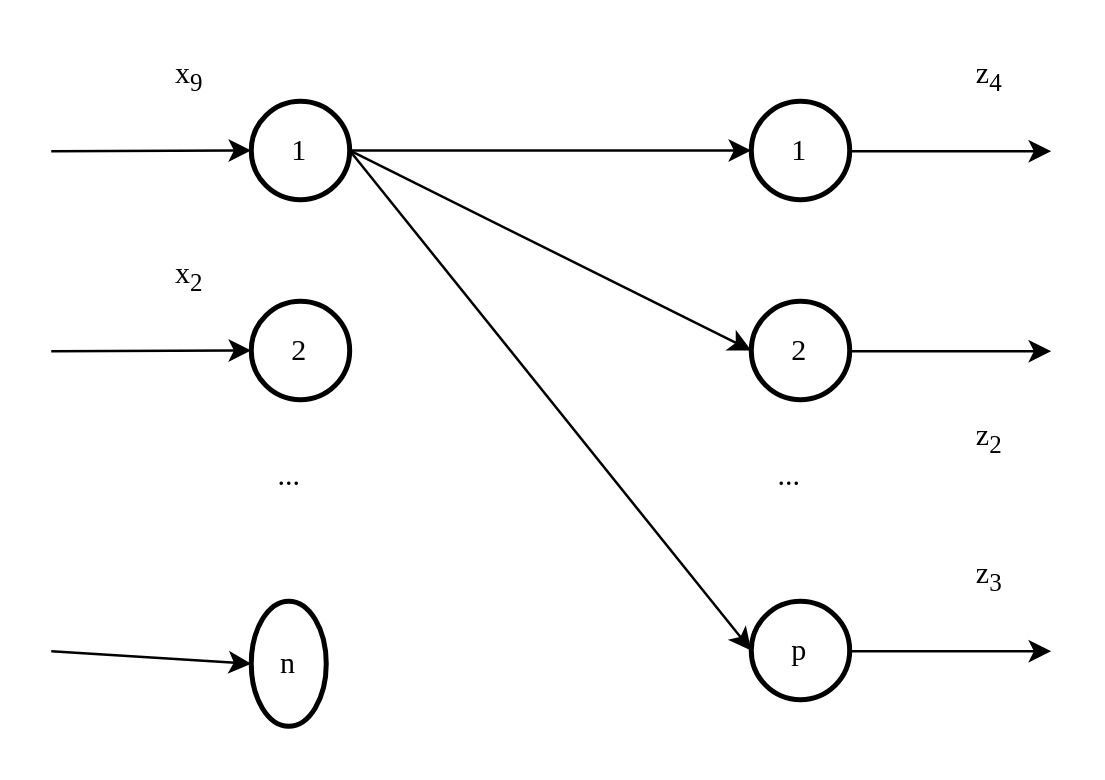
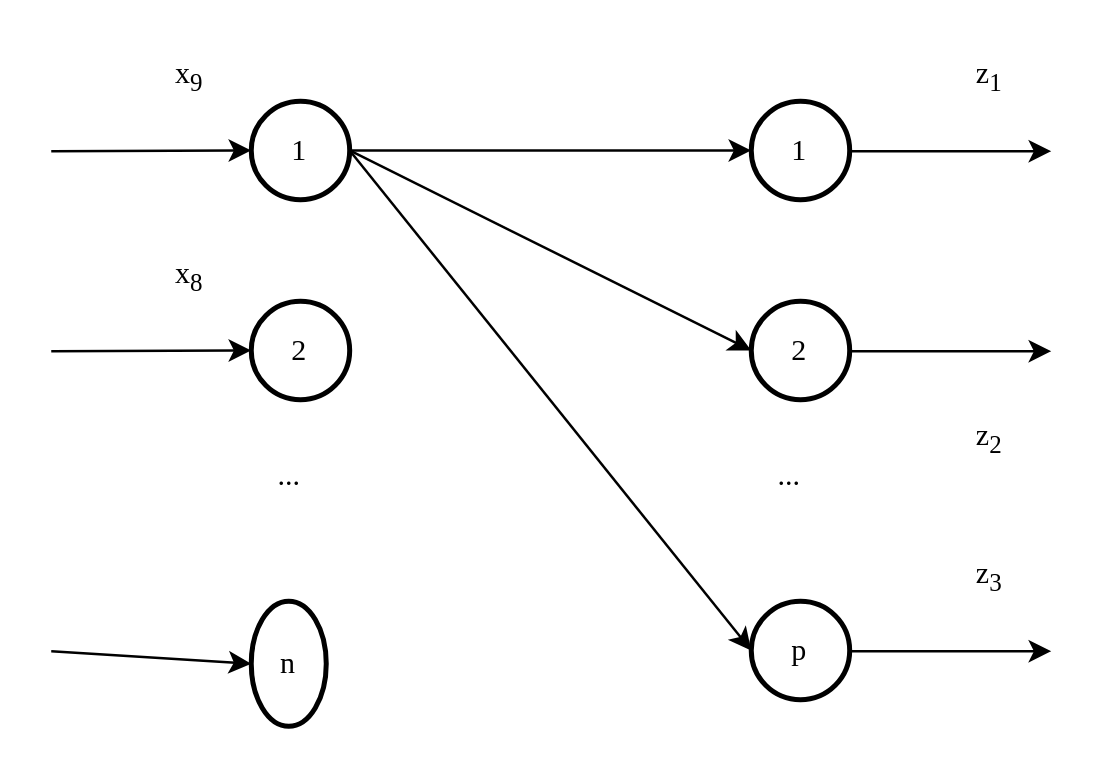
- <mxCell id="21" value="z&lt;sub&gt;4&lt;/sub&gt;" style="text;html=1;align=center;verticalAlign=middle;resizable=0;points=[];autosize=1;fontFamily=Times New Roman;" vertex="1" parent="1"><mxGeometry x="380" y="20" width="30" height="20" as="geometry" /></mxCell>
+ <mxCell id="21" value="z&lt;sub&gt;1&lt;/sub&gt;" style="text;html=1;align=center;verticalAlign=middle;resizable=0;points=[];autosize=1;fontFamily=Times New Roman;" vertex="1" parent="1"><mxGeometry x="380" y="20" width="30" height="20" as="geometry" /></mxCell>
- <mxCell id="23" value="x&lt;sub&gt;2&lt;/sub&gt;" style="text;html=1;align=center;verticalAlign=middle;resizable=0;points=[];autosize=1;fontFamily=Times New Roman;" vertex="1" parent="1"><mxGeometry x="60" y="100" width="30" height="20" as="geometry" /></mxCell>
+ <mxCell id="23" value="x&lt;sub&gt;8&lt;/sub&gt;" style="text;html=1;align=center;verticalAlign=middle;resizable=0;points=[];autosize=1;fontFamily=Times New Roman;" vertex="1" parent="1"><mxGeometry x="60" y="100" width="30" height="20" as="geometry" /></mxCell>
